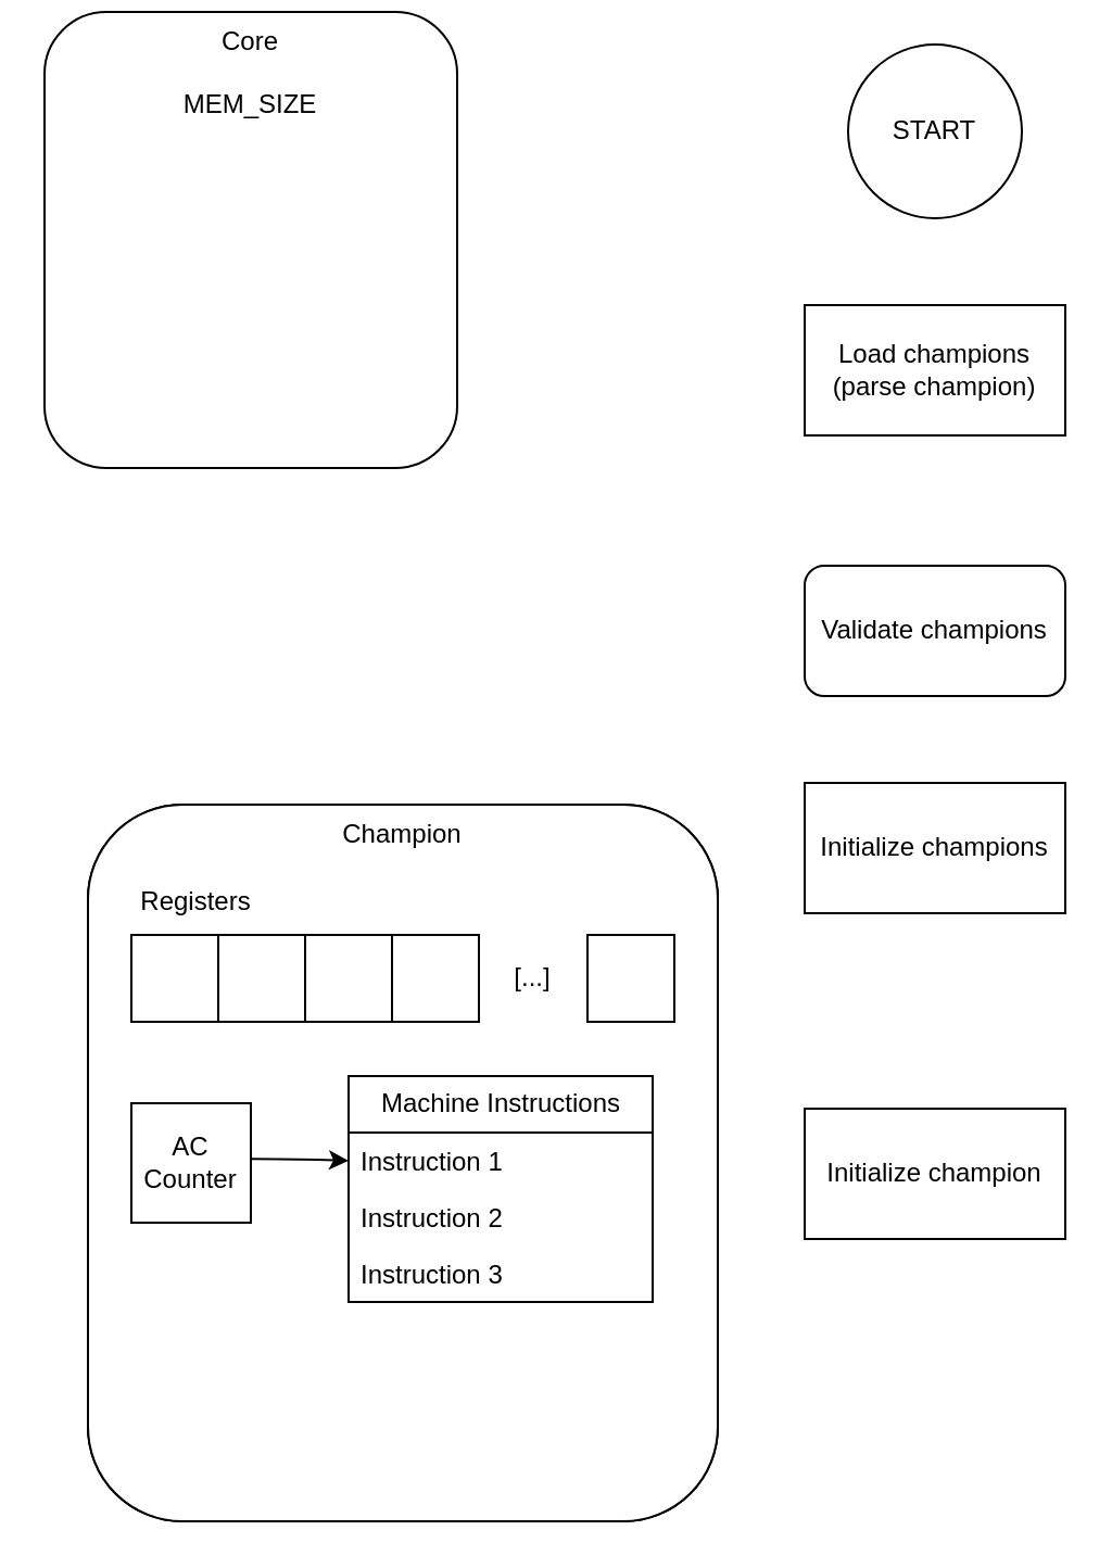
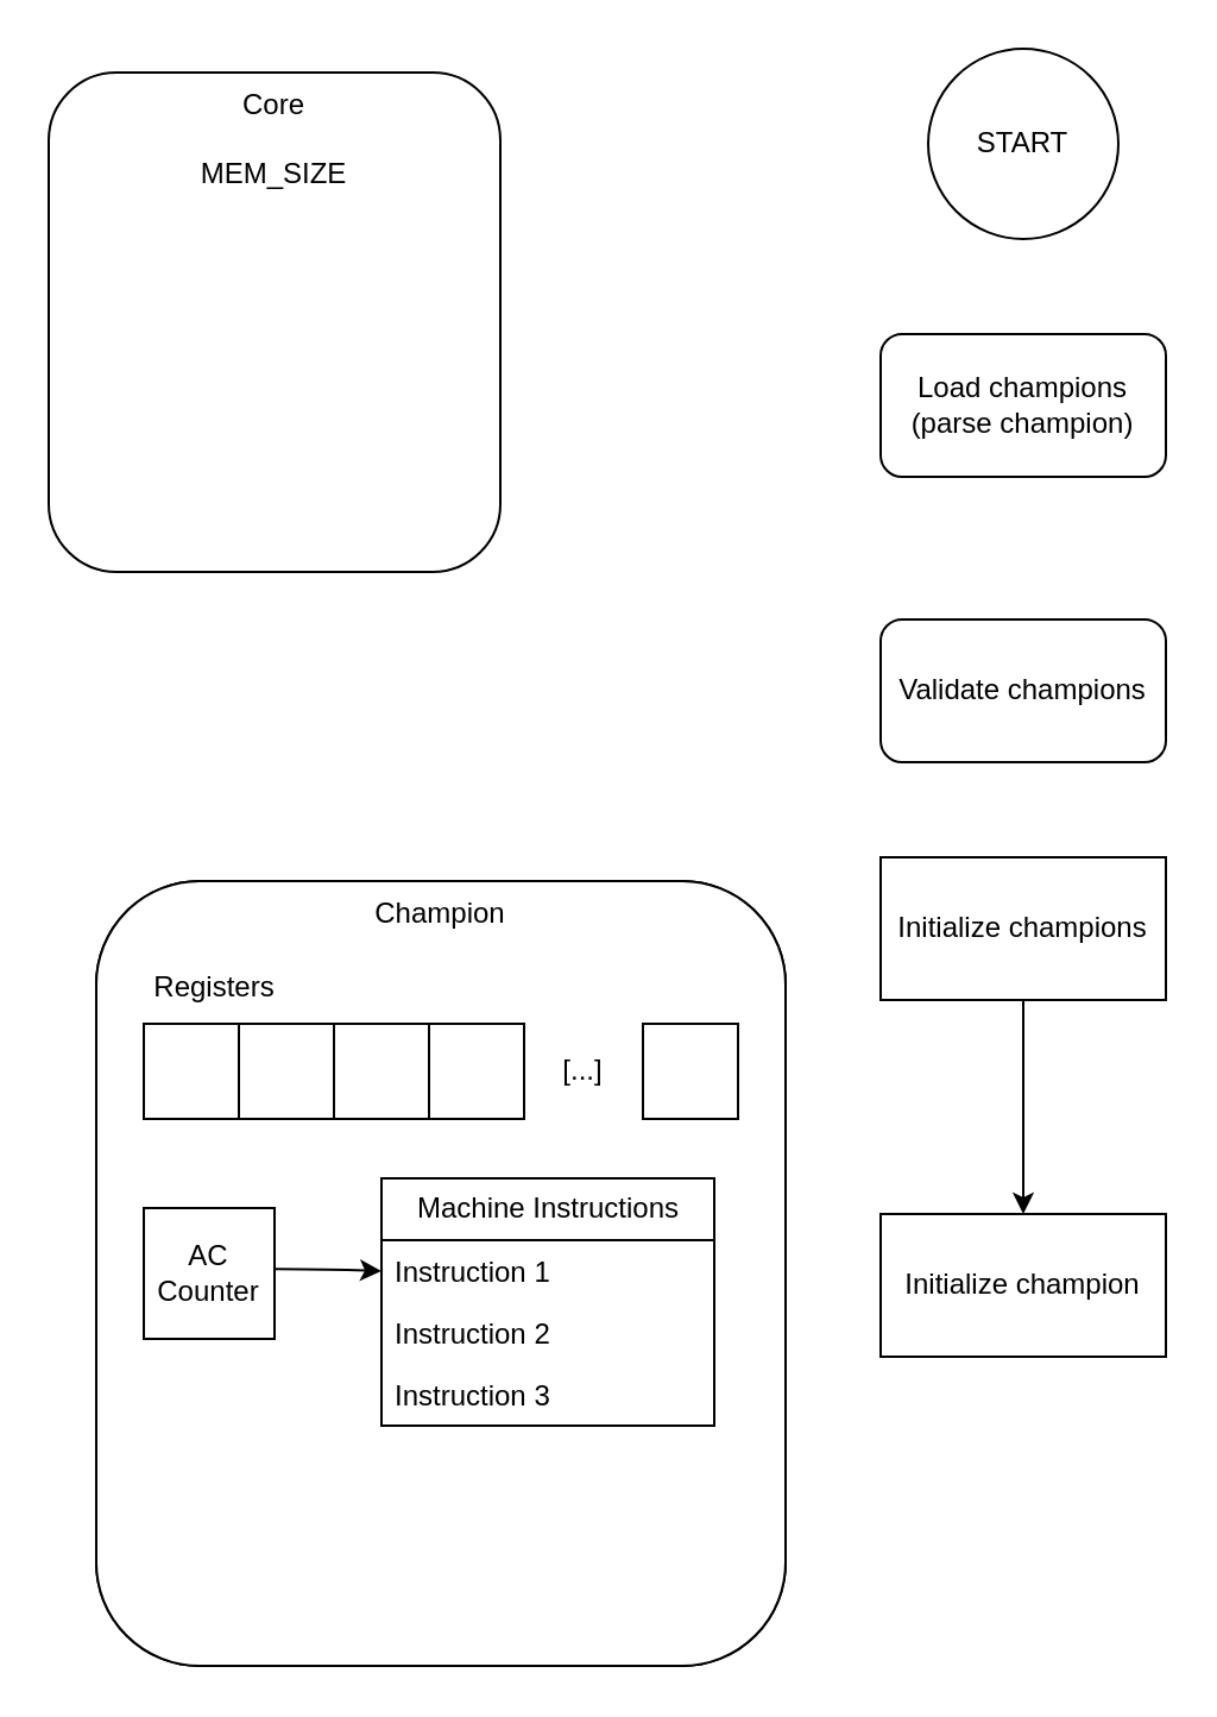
- <mxCell id="5" value="Core&lt;br&gt;&lt;br&gt;MEM_SIZE" style="rounded=1;whiteSpace=wrap;html=1;verticalAlign=top;align=center;arcSize=15;" parent="1" vertex="1"><mxGeometry x="20" y="5" width="190" height="210" as="geometry" /></mxCell>
+ <mxCell id="5" value="Core&lt;br&gt;&lt;br&gt;MEM_SIZE" style="rounded=1;whiteSpace=wrap;html=1;verticalAlign=top;align=center;arcSize=15;" parent="1" vertex="1"><mxGeometry x="20" y="30" width="190" height="210" as="geometry" /></mxCell>
- <mxCell id="3" value="Load champions&lt;br&gt;(parse champion)" style="rounded=0;whiteSpace=wrap;html=1;" parent="1" vertex="1"><mxGeometry x="370" y="140" width="120" height="60" as="geometry" /></mxCell>
+ <mxCell id="3" value="Load champions&lt;br&gt;(parse champion)" style="whiteSpace=wrap;html=1;rounded=1;" parent="1" vertex="1"><mxGeometry x="370" y="140" width="120" height="60" as="geometry" /></mxCell>
+ <mxCell id="7" style="edgeStyle=none;html=1;" parent="1" source="8" target="4" edge="1"><mxGeometry relative="1" as="geometry" /></mxCell>
